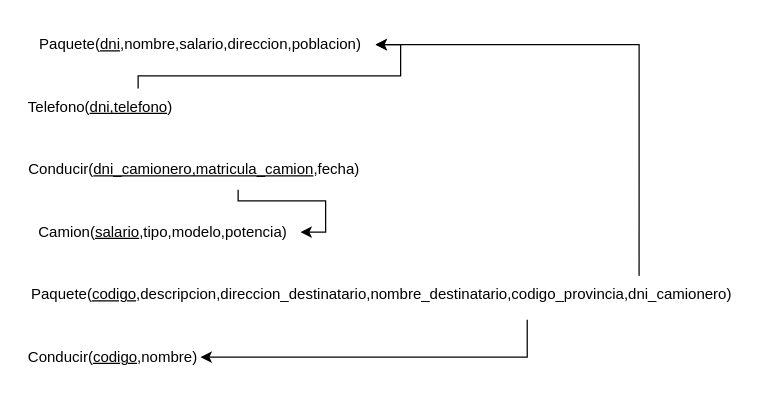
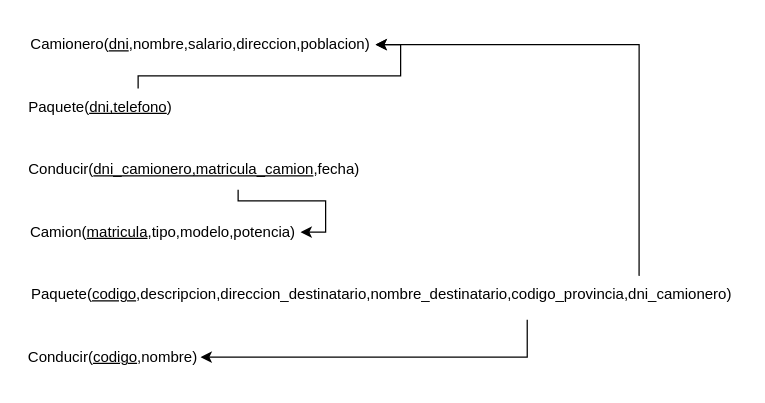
- <mxCell id="2" value="Paquete(&lt;u&gt;dni&lt;/u&gt;,nombre,salario,direccion,poblacion)" style="text;html=1;strokeColor=none;fillColor=none;align=center;verticalAlign=middle;whiteSpace=wrap;rounded=0;" vertex="1" parent="1"><mxGeometry x="20" y="20" width="280" height="30" as="geometry" /></mxCell>
+ <mxCell id="2" value="Camionero(&lt;u&gt;dni&lt;/u&gt;,nombre,salario,direccion,poblacion)" style="text;html=1;strokeColor=none;fillColor=none;align=center;verticalAlign=middle;whiteSpace=wrap;rounded=0;" vertex="1" parent="1"><mxGeometry x="20" y="20" width="280" height="30" as="geometry" /></mxCell>
- <mxCell id="4" value="Telefono(&lt;u&gt;dni,telefono&lt;/u&gt;)" style="text;html=1;strokeColor=none;fillColor=none;align=center;verticalAlign=middle;whiteSpace=wrap;rounded=0;" vertex="1" parent="1"><mxGeometry x="20" y="70" width="120" height="30" as="geometry" /></mxCell>
+ <mxCell id="4" value="Paquete(&lt;u&gt;dni,telefono&lt;/u&gt;)" style="text;html=1;strokeColor=none;fillColor=none;align=center;verticalAlign=middle;whiteSpace=wrap;rounded=0;" vertex="1" parent="1"><mxGeometry x="20" y="70" width="120" height="30" as="geometry" /></mxCell>
- <mxCell id="5" value="Camion(&lt;u&gt;salario&lt;/u&gt;,tipo,modelo,potencia)" style="text;html=1;strokeColor=none;fillColor=none;align=center;verticalAlign=middle;whiteSpace=wrap;rounded=0;" vertex="1" parent="1"><mxGeometry x="20" y="170" width="220" height="30" as="geometry" /></mxCell>
+ <mxCell id="5" value="Camion(&lt;u&gt;matricula&lt;/u&gt;,tipo,modelo,potencia)" style="text;html=1;strokeColor=none;fillColor=none;align=center;verticalAlign=middle;whiteSpace=wrap;rounded=0;" vertex="1" parent="1"><mxGeometry x="20" y="170" width="220" height="30" as="geometry" /></mxCell>
